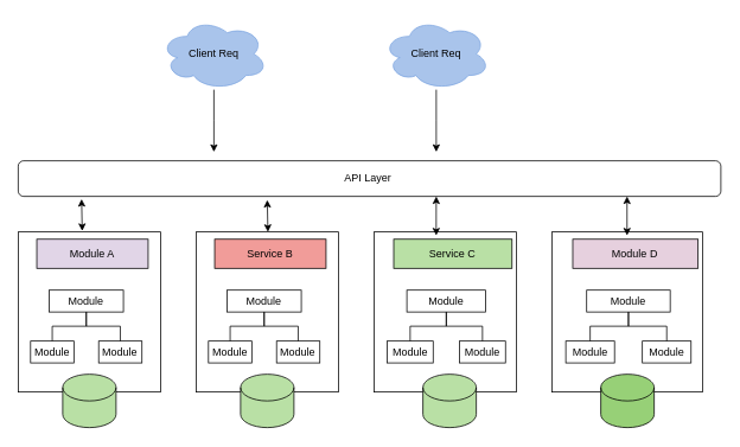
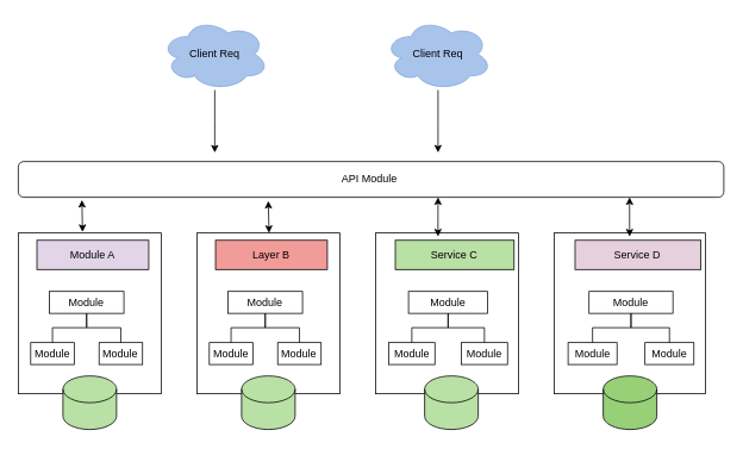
- <mxCell id="2" value="API Layer&amp;nbsp;" style="rounded=1;whiteSpace=wrap;html=1;" vertex="1" parent="1"><mxGeometry x="20" y="180" width="790" height="40" as="geometry" /></mxCell>
+ <mxCell id="2" value="API Module&amp;nbsp;" style="rounded=1;whiteSpace=wrap;html=1;" vertex="1" parent="1"><mxGeometry x="20" y="180" width="790" height="40" as="geometry" /></mxCell>
- <mxCell id="17" value="Service B" style="rounded=0;whiteSpace=wrap;html=1;fillColor=#F19C99;" vertex="1" parent="15"><mxGeometry x="20.87" y="8.182" width="125.217" height="32.727" as="geometry" /></mxCell>
+ <mxCell id="17" value="Layer B" style="rounded=0;whiteSpace=wrap;html=1;fillColor=#F19C99;" vertex="1" parent="15"><mxGeometry x="20.87" y="8.182" width="125.217" height="32.727" as="geometry" /></mxCell>
- <mxCell id="33" value="Module D" style="rounded=0;whiteSpace=wrap;html=1;fillColor=#E6D0DE;" vertex="1" parent="31"><mxGeometry x="23.478" y="8.182" width="140.87" height="32.727" as="geometry" /></mxCell>
+ <mxCell id="33" value="Service D" style="rounded=0;whiteSpace=wrap;html=1;fillColor=#E6D0DE;" vertex="1" parent="31"><mxGeometry x="23.478" y="8.182" width="140.87" height="32.727" as="geometry" /></mxCell>
